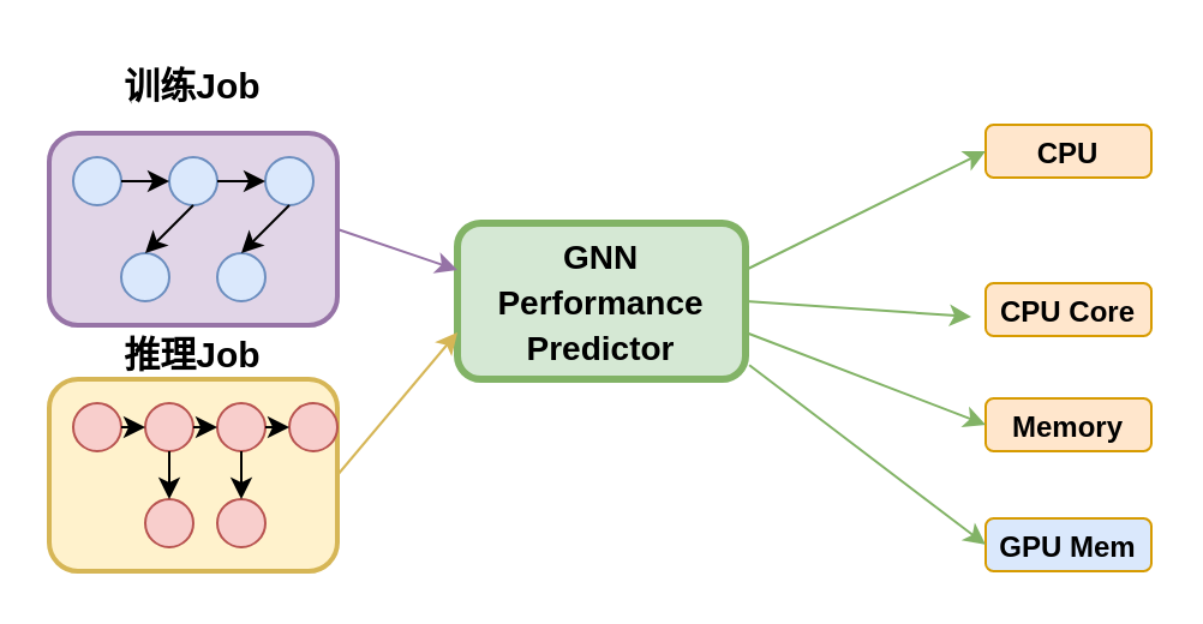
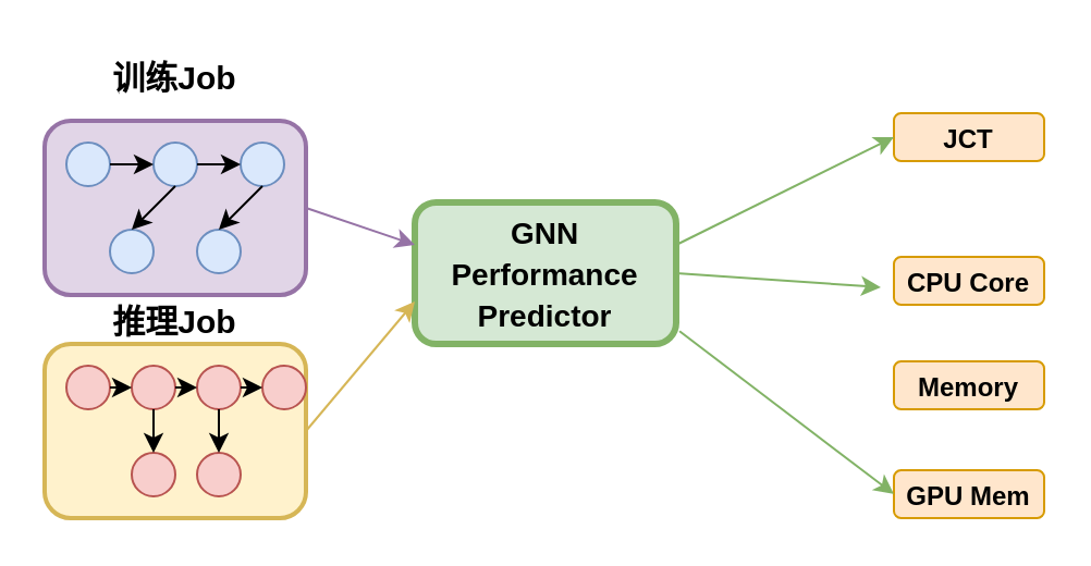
- <mxCell id="30" value="&lt;font style=&quot;font-size: 12px;&quot;&gt;CPU&lt;/font&gt;" style="rounded=1;whiteSpace=wrap;html=1;fillColor=#ffe6cc;strokeColor=#d79b00;fontSize=14;fontStyle=1;" parent="2" vertex="1"><mxGeometry x="390" y="31.5" width="69" height="22" as="geometry" /></mxCell>
+ <mxCell id="30" value="&lt;font style=&quot;font-size: 12px;&quot;&gt;JCT&lt;/font&gt;" style="rounded=1;whiteSpace=wrap;html=1;fillColor=#ffe6cc;strokeColor=#d79b00;fontSize=14;fontStyle=1;" parent="2" vertex="1"><mxGeometry x="390" y="31.5" width="69" height="22" as="geometry" /></mxCell>
- <mxCell id="33" value="" style="endArrow=classic;html=1;rounded=0;exitX=1;exitY=0.7;exitDx=0;exitDy=0;entryX=0;entryY=0.5;entryDx=0;entryDy=0;strokeWidth=1;strokeColor=#82b366;" parent="2" source="27" target="31" edge="1"><mxGeometry width="50" height="50" relative="1" as="geometry"><mxPoint x="200" y="277.5" as="sourcePoint" /><mxPoint x="250" y="227.5" as="targetPoint" /></mxGeometry></mxCell>
- <mxCell id="35" value="&lt;font style=&quot;font-size: 12px;&quot;&gt;GPU Mem&lt;/font&gt;" style="rounded=1;whiteSpace=wrap;html=1;fillColor=#dae8fc;strokeColor=#d79b00;fontSize=14;fontStyle=1;" vertex="1" parent="2"><mxGeometry x="390" y="195.5" width="69" height="22" as="geometry" /></mxCell>
+ <mxCell id="35" value="&lt;font style=&quot;font-size: 12px;&quot;&gt;GPU Mem&lt;/font&gt;" style="rounded=1;whiteSpace=wrap;html=1;fillColor=#ffe6cc;strokeColor=#d79b00;fontSize=14;fontStyle=1;" vertex="1" parent="2"><mxGeometry x="390" y="195.5" width="69" height="22" as="geometry" /></mxCell>
